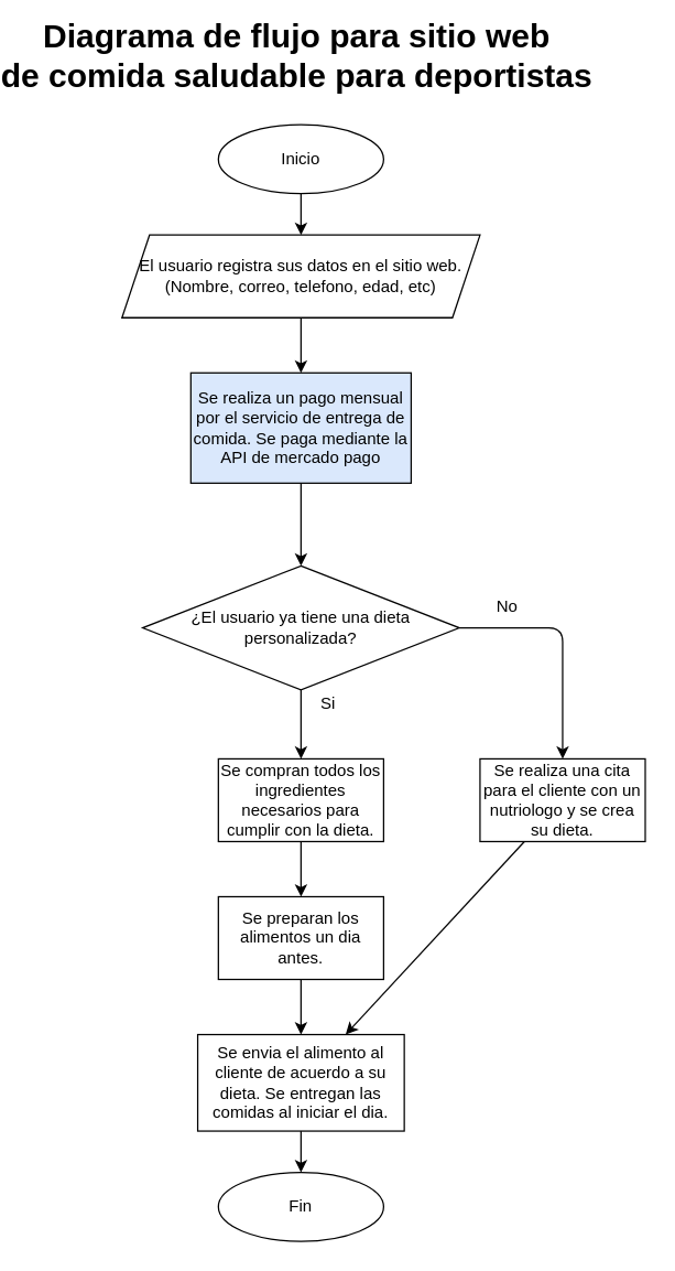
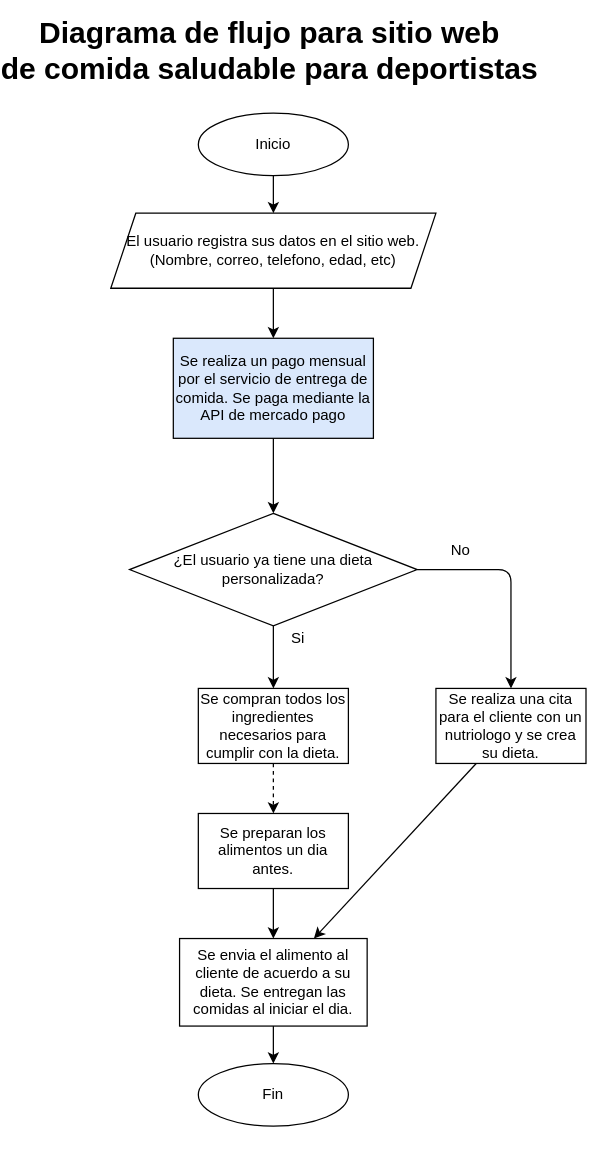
- <mxCell id="13" style="edgeStyle=none;html=1;" edge="1" parent="1" source="14" target="16"><mxGeometry relative="1" as="geometry" /></mxCell>
+ <mxCell id="13" style="edgeStyle=none;html=1;dashed=1;" edge="1" parent="1" source="14" target="16"><mxGeometry relative="1" as="geometry" /></mxCell>
